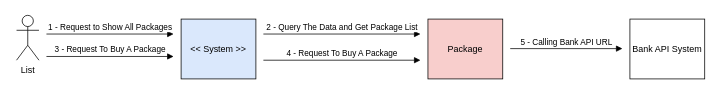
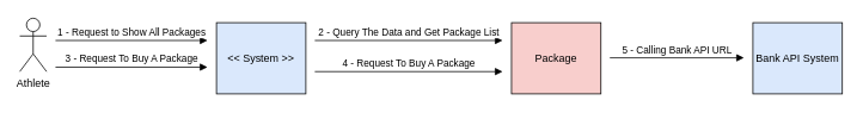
- <mxCell id="5" value="Bank API System" style="rounded=0;whiteSpace=wrap;html=1;" vertex="1" parent="1"><mxGeometry x="840" y="25" width="100" height="80" as="geometry" /></mxCell>
+ <mxCell id="5" value="Bank API System" style="rounded=0;whiteSpace=wrap;html=1;fillColor=#dae8fc;" vertex="1" parent="1"><mxGeometry x="840" y="25" width="100" height="80" as="geometry" /></mxCell>
- <mxCell id="2" value="List" style="shape=umlActor;verticalLabelPosition=bottom;labelBackgroundColor=#ffffff;verticalAlign=top;html=1;" vertex="1" parent="1"><mxGeometry x="20" y="20" width="30" height="60" as="geometry" /></mxCell>
+ <mxCell id="2" value="Athlete" style="shape=umlActor;verticalLabelPosition=bottom;labelBackgroundColor=#ffffff;verticalAlign=top;html=1;" vertex="1" parent="1"><mxGeometry x="20" y="20" width="30" height="60" as="geometry" /></mxCell>
